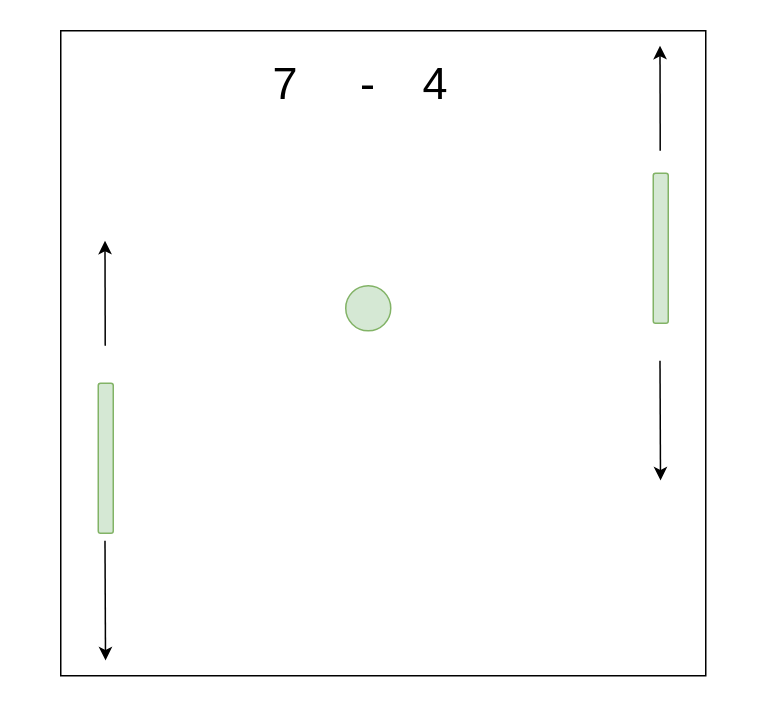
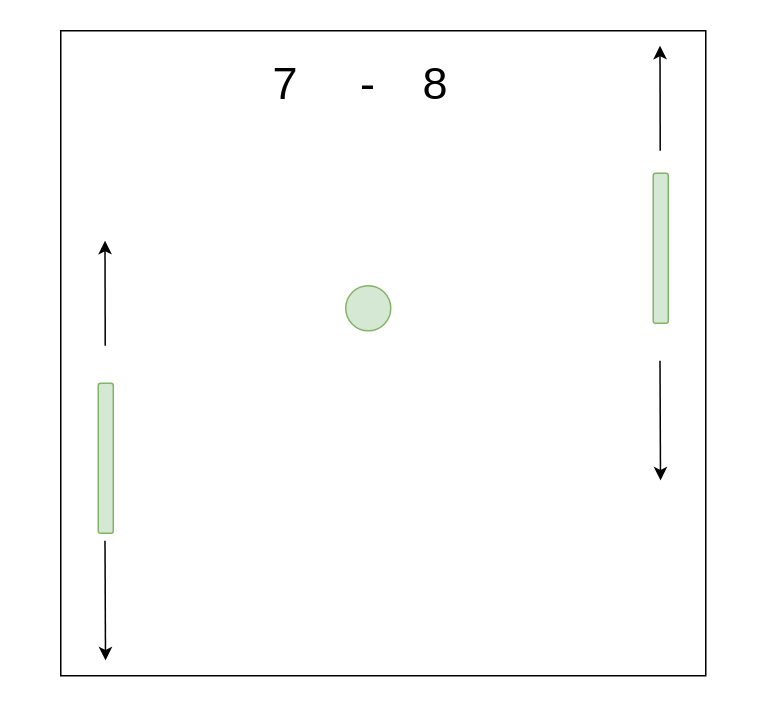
- <mxCell id="11" value="&lt;span style=&quot;font-size: 30px;&quot;&gt;4&lt;/span&gt;" style="text;html=1;strokeColor=none;fillColor=none;align=center;verticalAlign=middle;whiteSpace=wrap;rounded=0;" vertex="1" parent="1"><mxGeometry x="260" y="40" width="60" height="30" as="geometry" /></mxCell>
+ <mxCell id="11" value="&lt;span style=&quot;font-size: 30px;&quot;&gt;8&lt;/span&gt;" style="text;html=1;strokeColor=none;fillColor=none;align=center;verticalAlign=middle;whiteSpace=wrap;rounded=0;" vertex="1" parent="1"><mxGeometry x="260" y="40" width="60" height="30" as="geometry" /></mxCell>
